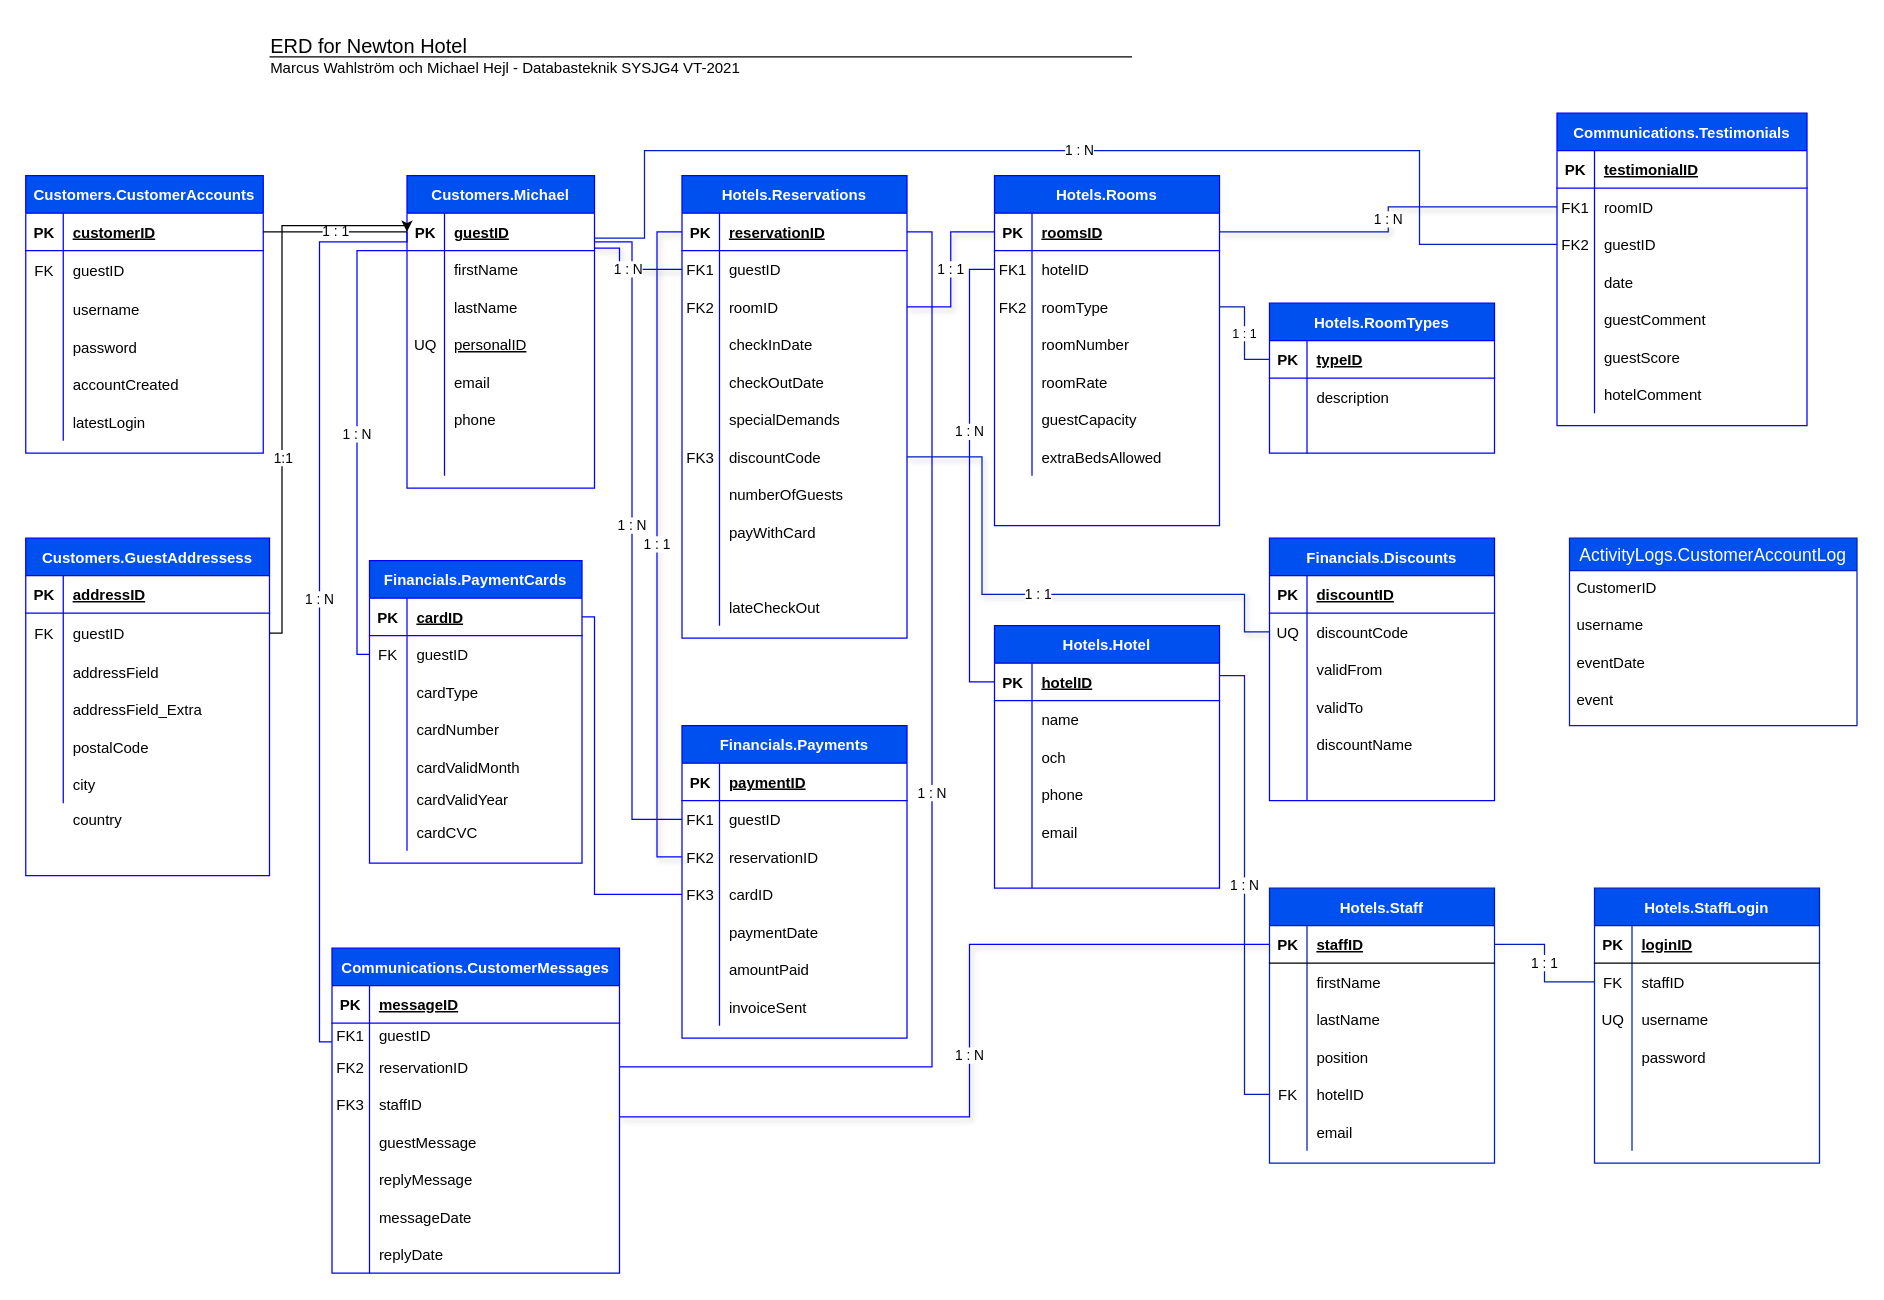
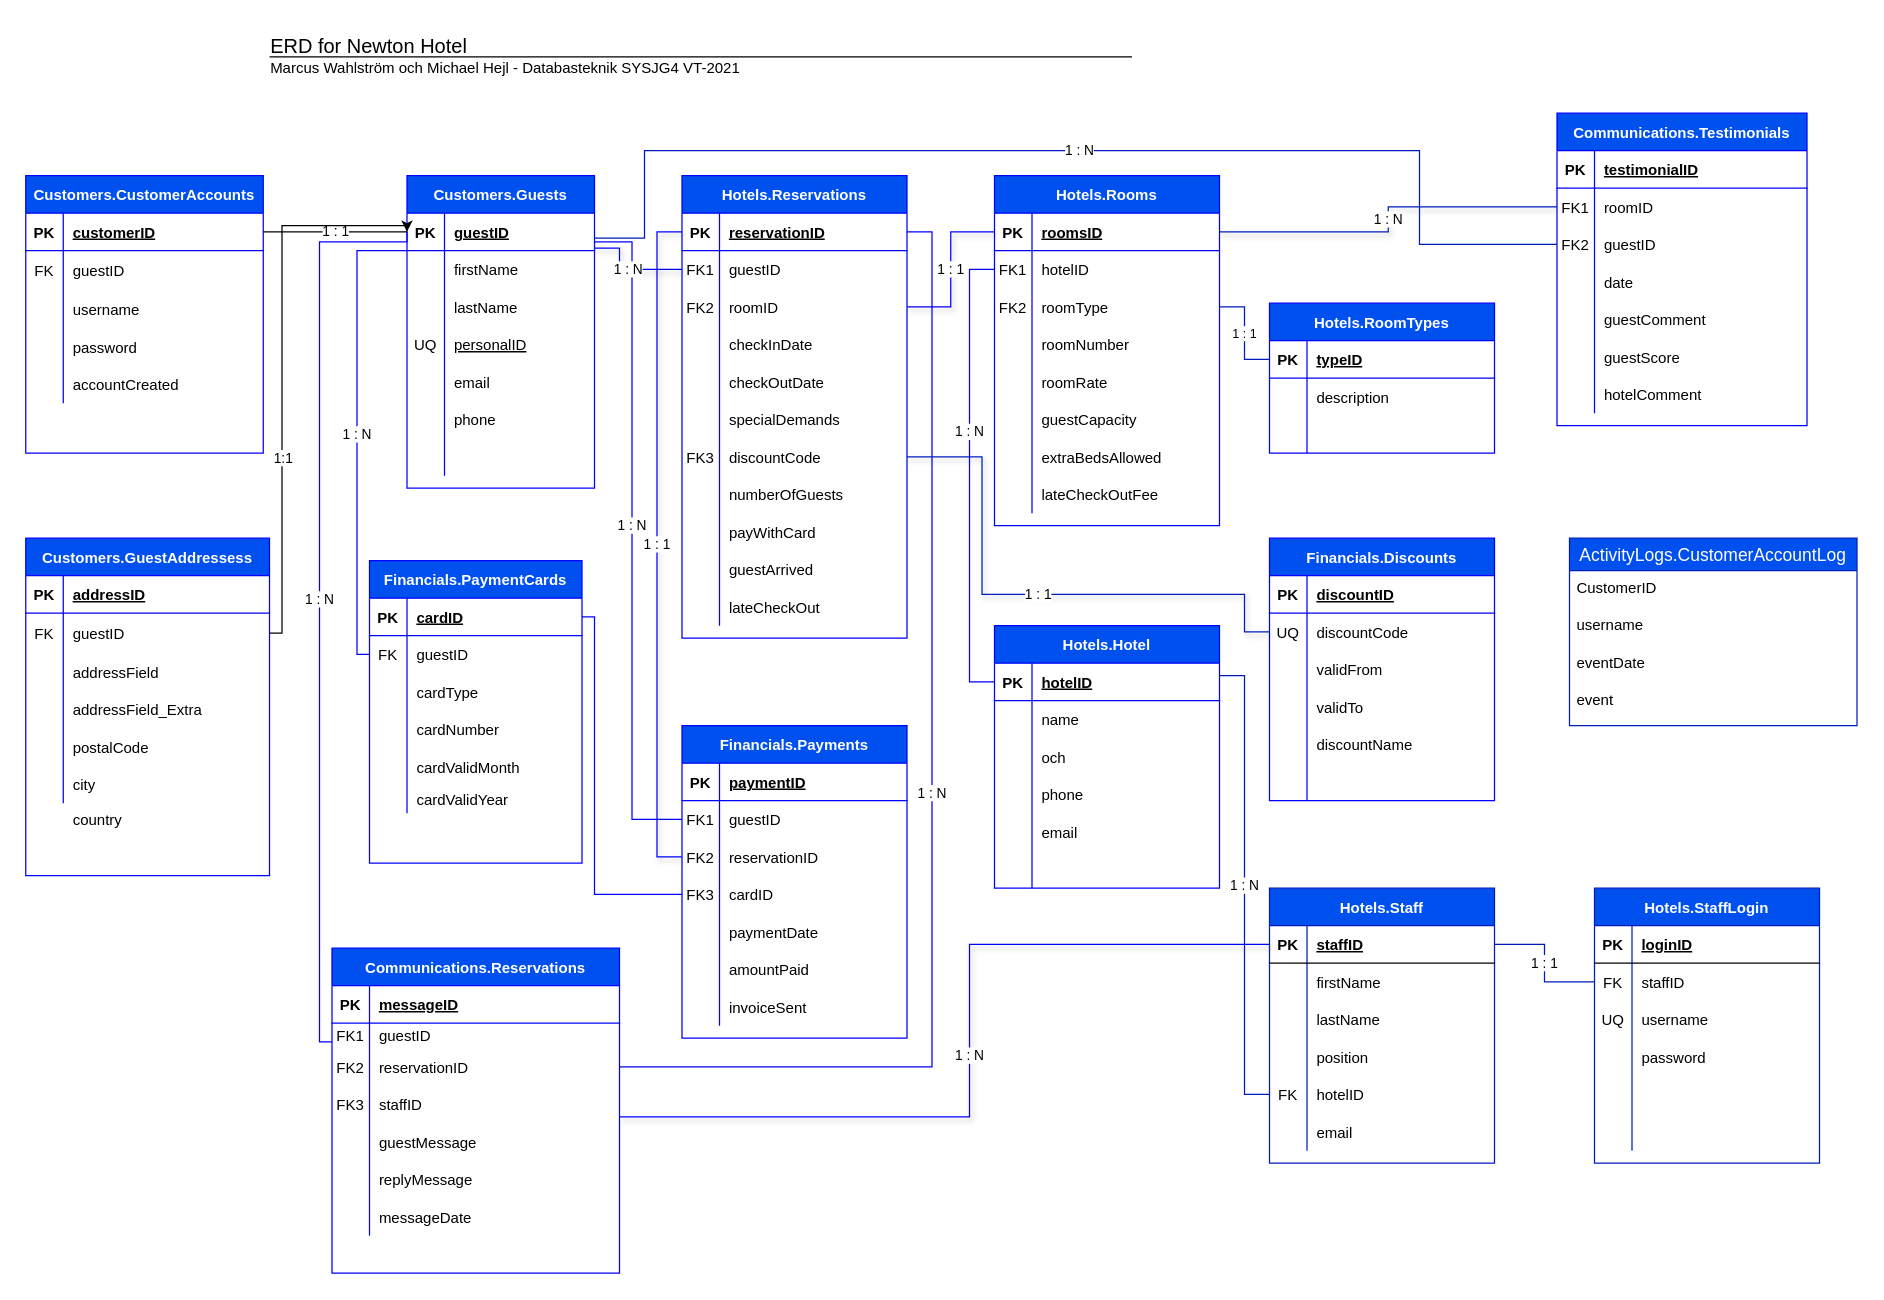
- <mxCell id="61" value="Customers.Michael" style="shape=table;startSize=30;container=1;collapsible=1;childLayout=tableLayout;fixedRows=1;rowLines=0;fontStyle=1;align=center;resizeLast=1;rounded=0;shadow=0;sketch=0;fillColor=#0050ef;fontColor=#ffffff;strokeWidth=1;strokeColor=#0000FF;" parent="1" vertex="1"><mxGeometry x="325" y="140" width="150" height="250" as="geometry" /></mxCell>
+ <mxCell id="61" value="Customers.Guests" style="shape=table;startSize=30;container=1;collapsible=1;childLayout=tableLayout;fixedRows=1;rowLines=0;fontStyle=1;align=center;resizeLast=1;rounded=0;shadow=0;sketch=0;fillColor=#0050ef;fontColor=#ffffff;strokeWidth=1;strokeColor=#0000FF;" parent="1" vertex="1"><mxGeometry x="325" y="140" width="150" height="250" as="geometry" /></mxCell>
- <mxCell id="224" value="latestLogin" style="shape=partialRectangle;connectable=0;fillColor=none;top=0;left=0;bottom=0;right=0;align=left;spacingLeft=6;overflow=hidden;strokeColor=#0000FF;" parent="222" vertex="1"><mxGeometry x="30" width="160" height="30" as="geometry" /></mxCell>
+ <mxCell id="60" value="lateCheckOutFee" style="shape=partialRectangle;connectable=0;fillColor=none;top=0;left=0;bottom=0;right=0;align=left;spacingLeft=6;overflow=hidden;strokeWidth=1;strokeColor=#0000FF;" parent="58" vertex="1"><mxGeometry x="30" width="150" height="30" as="geometry" /></mxCell>
+ <mxCell id="32" value="guestArrived" style="shape=partialRectangle;connectable=0;fillColor=none;top=0;left=0;bottom=0;right=0;align=left;spacingLeft=6;overflow=hidden;strokeWidth=1;strokeColor=#0000FF;" parent="30" vertex="1"><mxGeometry x="30.0" width="150.0" height="30" as="geometry" /></mxCell>
- <mxCell id="150" value="cardCVC" style="shape=partialRectangle;connectable=0;fillColor=none;top=0;left=0;bottom=0;right=0;align=left;spacingLeft=6;overflow=hidden;strokeWidth=1;strokeColor=#0000FF;" parent="148" vertex="1"><mxGeometry x="30.0" width="140.0" height="30" as="geometry" /></mxCell>
- <mxCell id="152" value="Communications.CustomerMessages" style="shape=table;startSize=30;container=1;collapsible=1;childLayout=tableLayout;fixedRows=1;rowLines=0;fontStyle=1;align=center;resizeLast=1;rounded=0;shadow=0;sketch=0;fillColor=#0050ef;fontColor=#ffffff;strokeWidth=1;strokeColor=#0000FF;" parent="1" vertex="1"><mxGeometry x="265" y="758" width="230" height="260" as="geometry" /></mxCell>
+ <mxCell id="152" value="Communications.Reservations" style="shape=table;startSize=30;container=1;collapsible=1;childLayout=tableLayout;fixedRows=1;rowLines=0;fontStyle=1;align=center;resizeLast=1;rounded=0;shadow=0;sketch=0;fillColor=#0050ef;fontColor=#ffffff;strokeWidth=1;strokeColor=#0000FF;" parent="1" vertex="1"><mxGeometry x="265" y="758" width="230" height="260" as="geometry" /></mxCell>
- <mxCell id="176" value="replyDate" style="shape=partialRectangle;connectable=0;fillColor=none;top=0;left=0;bottom=0;right=0;align=left;spacingLeft=6;overflow=hidden;strokeWidth=1;strokeColor=#0000FF;" parent="174" vertex="1"><mxGeometry x="30" width="200" height="30" as="geometry" /></mxCell>
